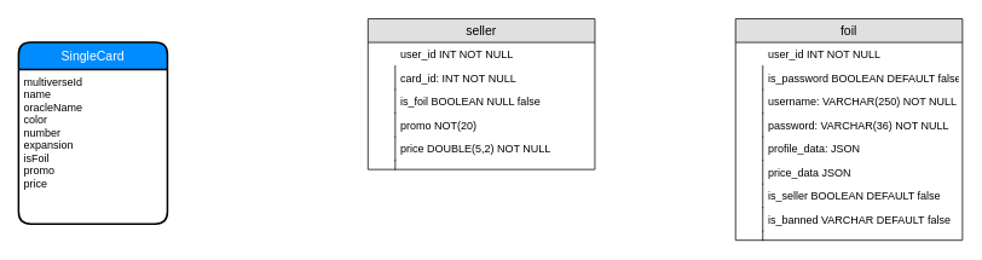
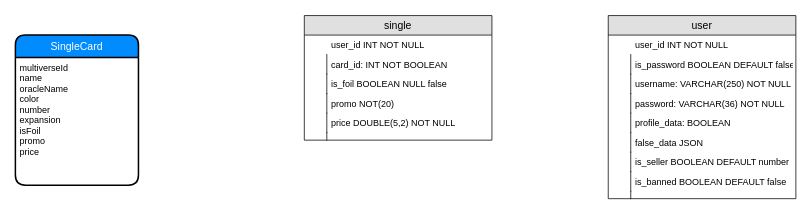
- <mxCell id="2" value="seller" style="swimlane;fontStyle=0;childLayout=stackLayout;horizontal=1;startSize=26;fillColor=#e0e0e0;horizontalStack=0;resizeParent=1;resizeParentMax=0;resizeLast=0;collapsible=1;marginBottom=0;swimlaneFillColor=#ffffff;align=center;fontSize=14;" vertex="1" parent="1"><mxGeometry x="405" y="20" width="250" height="166" as="geometry" /></mxCell>
+ <mxCell id="2" value="single" style="swimlane;fontStyle=0;childLayout=stackLayout;horizontal=1;startSize=26;fillColor=#e0e0e0;horizontalStack=0;resizeParent=1;resizeParentMax=0;resizeLast=0;collapsible=1;marginBottom=0;swimlaneFillColor=#ffffff;align=center;fontSize=14;" vertex="1" parent="1"><mxGeometry x="405" y="20" width="250" height="166" as="geometry" /></mxCell>
- <mxCell id="14" value="foil" style="swimlane;fontStyle=0;childLayout=stackLayout;horizontal=1;startSize=26;fillColor=#e0e0e0;horizontalStack=0;resizeParent=1;resizeParentMax=0;resizeLast=0;collapsible=1;marginBottom=0;swimlaneFillColor=#ffffff;align=center;fontSize=14;" vertex="1" parent="1"><mxGeometry x="810" y="20" width="250" height="244" as="geometry" /></mxCell>
+ <mxCell id="14" value="user" style="swimlane;fontStyle=0;childLayout=stackLayout;horizontal=1;startSize=26;fillColor=#e0e0e0;horizontalStack=0;resizeParent=1;resizeParentMax=0;resizeLast=0;collapsible=1;marginBottom=0;swimlaneFillColor=#ffffff;align=center;fontSize=14;" vertex="1" parent="1"><mxGeometry x="810" y="20" width="250" height="244" as="geometry" /></mxCell>
- <mxCell id="4" value="card_id: INT NOT NULL" style="shape=partialRectangle;top=0;left=0;right=0;bottom=0;align=left;verticalAlign=top;fillColor=none;spacingLeft=34;spacingRight=4;overflow=hidden;rotatable=0;points=[[0,0.5],[1,0.5]];portConstraint=eastwest;dropTarget=0;fontSize=12;" vertex="1" parent="2"><mxGeometry y="52" width="250" height="26" as="geometry" /></mxCell>
+ <mxCell id="4" value="card_id: INT NOT BOOLEAN" style="shape=partialRectangle;top=0;left=0;right=0;bottom=0;align=left;verticalAlign=top;fillColor=none;spacingLeft=34;spacingRight=4;overflow=hidden;rotatable=0;points=[[0,0.5],[1,0.5]];portConstraint=eastwest;dropTarget=0;fontSize=12;" vertex="1" parent="2"><mxGeometry y="52" width="250" height="26" as="geometry" /></mxCell>
- <mxCell id="22" value="profile_data: JSON" style="shape=partialRectangle;top=0;left=0;right=0;bottom=0;align=left;verticalAlign=top;fillColor=none;spacingLeft=34;spacingRight=4;overflow=hidden;rotatable=0;points=[[0,0.5],[1,0.5]];portConstraint=eastwest;dropTarget=0;fontSize=12;" vertex="1" parent="14"><mxGeometry y="130" width="250" height="26" as="geometry" /></mxCell>
+ <mxCell id="22" value="profile_data: BOOLEAN" style="shape=partialRectangle;top=0;left=0;right=0;bottom=0;align=left;verticalAlign=top;fillColor=none;spacingLeft=34;spacingRight=4;overflow=hidden;rotatable=0;points=[[0,0.5],[1,0.5]];portConstraint=eastwest;dropTarget=0;fontSize=12;" vertex="1" parent="14"><mxGeometry y="130" width="250" height="26" as="geometry" /></mxCell>
- <mxCell id="24" value="price_data JSON" style="shape=partialRectangle;top=0;left=0;right=0;bottom=0;align=left;verticalAlign=top;fillColor=none;spacingLeft=34;spacingRight=4;overflow=hidden;rotatable=0;points=[[0,0.5],[1,0.5]];portConstraint=eastwest;dropTarget=0;fontSize=12;" vertex="1" parent="14"><mxGeometry y="156" width="250" height="26" as="geometry" /></mxCell>
+ <mxCell id="24" value="false_data JSON" style="shape=partialRectangle;top=0;left=0;right=0;bottom=0;align=left;verticalAlign=top;fillColor=none;spacingLeft=34;spacingRight=4;overflow=hidden;rotatable=0;points=[[0,0.5],[1,0.5]];portConstraint=eastwest;dropTarget=0;fontSize=12;" vertex="1" parent="14"><mxGeometry y="156" width="250" height="26" as="geometry" /></mxCell>
- <mxCell id="26" value="is_seller BOOLEAN DEFAULT false" style="shape=partialRectangle;top=0;left=0;right=0;bottom=0;align=left;verticalAlign=top;fillColor=none;spacingLeft=34;spacingRight=4;overflow=hidden;rotatable=0;points=[[0,0.5],[1,0.5]];portConstraint=eastwest;dropTarget=0;fontSize=12;" vertex="1" parent="14"><mxGeometry y="182" width="250" height="26" as="geometry" /></mxCell>
+ <mxCell id="26" value="is_seller BOOLEAN DEFAULT number" style="shape=partialRectangle;top=0;left=0;right=0;bottom=0;align=left;verticalAlign=top;fillColor=none;spacingLeft=34;spacingRight=4;overflow=hidden;rotatable=0;points=[[0,0.5],[1,0.5]];portConstraint=eastwest;dropTarget=0;fontSize=12;" vertex="1" parent="14"><mxGeometry y="182" width="250" height="26" as="geometry" /></mxCell>
- <mxCell id="28" value="is_banned VARCHAR DEFAULT false" style="shape=partialRectangle;top=0;left=0;right=0;bottom=0;align=left;verticalAlign=top;fillColor=none;spacingLeft=34;spacingRight=4;overflow=hidden;rotatable=0;points=[[0,0.5],[1,0.5]];portConstraint=eastwest;dropTarget=0;fontSize=12;" vertex="1" parent="14"><mxGeometry y="208" width="250" height="26" as="geometry" /></mxCell>
+ <mxCell id="28" value="is_banned BOOLEAN DEFAULT false" style="shape=partialRectangle;top=0;left=0;right=0;bottom=0;align=left;verticalAlign=top;fillColor=none;spacingLeft=34;spacingRight=4;overflow=hidden;rotatable=0;points=[[0,0.5],[1,0.5]];portConstraint=eastwest;dropTarget=0;fontSize=12;" vertex="1" parent="14"><mxGeometry y="208" width="250" height="26" as="geometry" /></mxCell>
